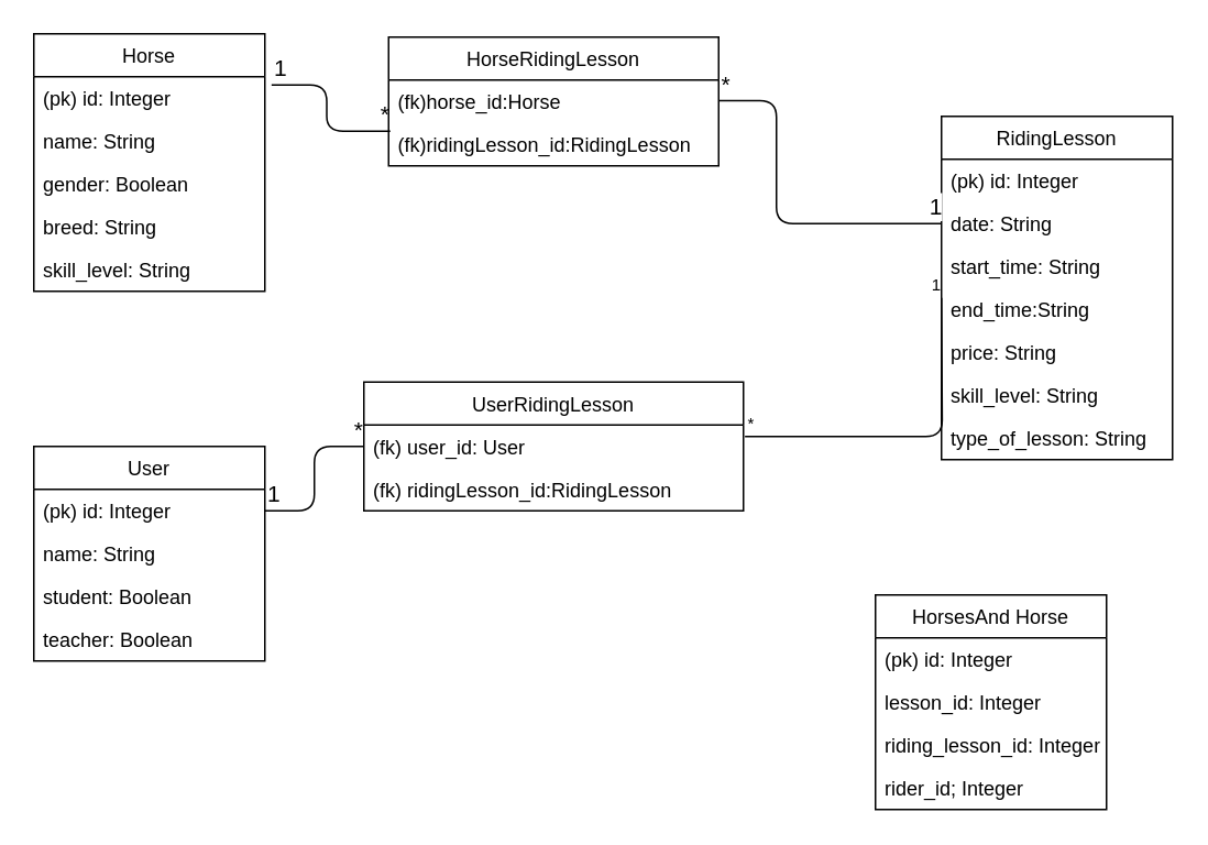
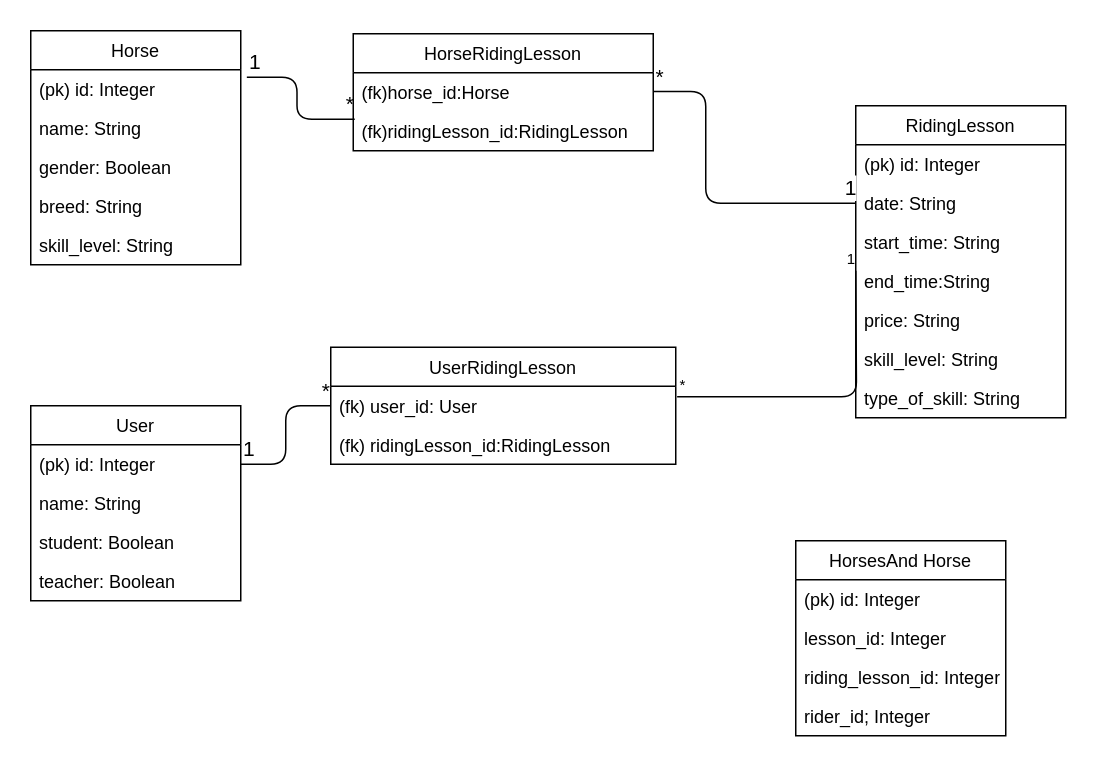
- <mxCell id="20" value="type_of_lesson: String" style="text;strokeColor=none;fillColor=none;align=left;verticalAlign=top;spacingLeft=4;spacingRight=4;overflow=hidden;rotatable=0;points=[[0,0.5],[1,0.5]];portConstraint=eastwest;" parent="13" vertex="1"><mxGeometry y="182" width="140" height="26" as="geometry" /></mxCell>
+ <mxCell id="20" value="type_of_skill: String" style="text;strokeColor=none;fillColor=none;align=left;verticalAlign=top;spacingLeft=4;spacingRight=4;overflow=hidden;rotatable=0;points=[[0,0.5],[1,0.5]];portConstraint=eastwest;" parent="13" vertex="1"><mxGeometry y="182" width="140" height="26" as="geometry" /></mxCell>
